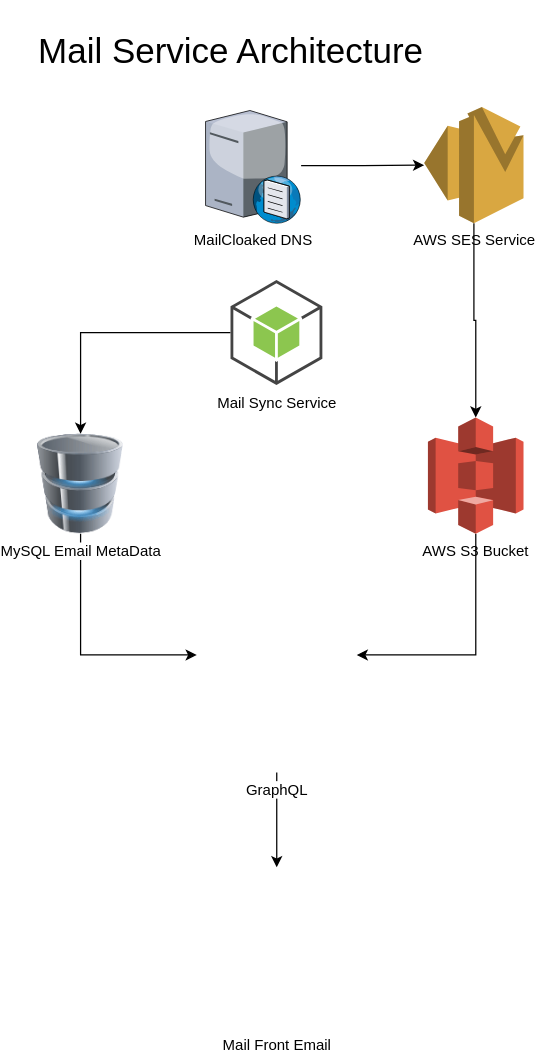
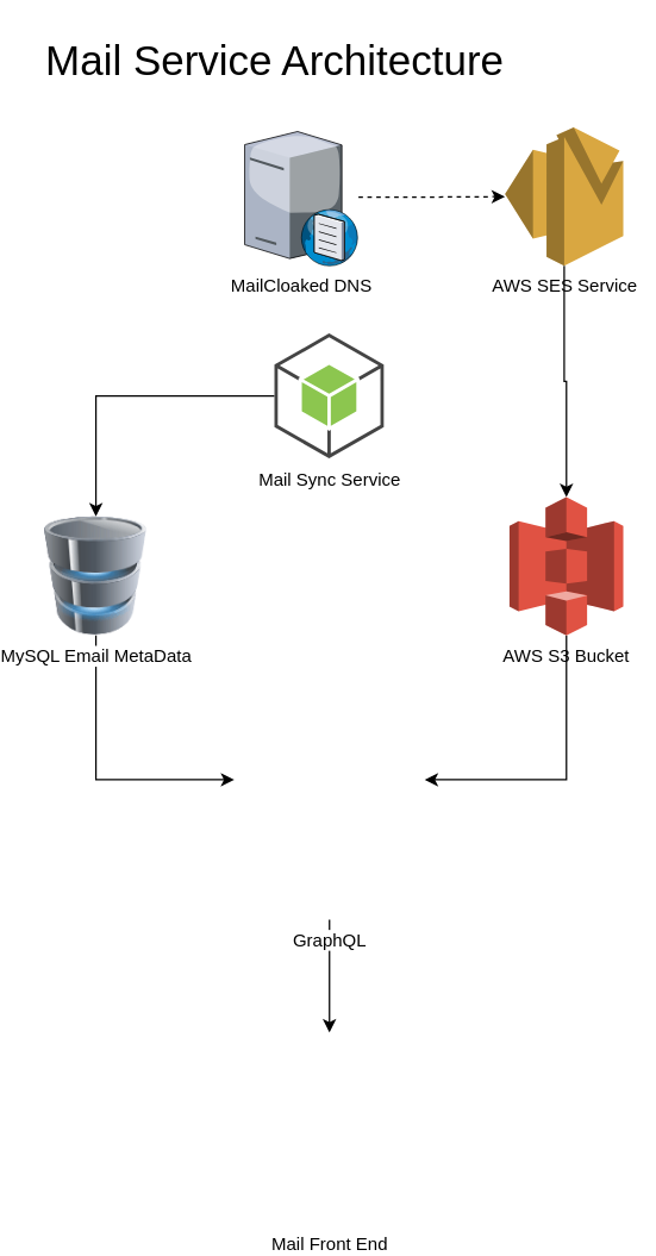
- <mxCell id="2" style="edgeStyle=orthogonalEdgeStyle;rounded=0;orthogonalLoop=1;jettySize=auto;html=1;" edge="1" parent="1" source="3" target="5"><mxGeometry relative="1" as="geometry" /></mxCell>
+ <mxCell id="2" style="edgeStyle=orthogonalEdgeStyle;rounded=0;orthogonalLoop=1;jettySize=auto;html=1;dashed=1;" edge="1" parent="1" source="3" target="5"><mxGeometry relative="1" as="geometry" /></mxCell>
- <mxCell id="14" value="Mail Front Email" style="shape=image;html=1;verticalAlign=top;verticalLabelPosition=bottom;labelBackgroundColor=#ffffff;imageAspect=0;aspect=fixed;image=https://cdn2.iconfinder.com/data/icons/designer-skills/128/react-128.png" vertex="1" parent="1"><mxGeometry x="153" y="693.5" width="128" height="128" as="geometry" /></mxCell>
+ <mxCell id="14" value="Mail Front End" style="shape=image;html=1;verticalAlign=top;verticalLabelPosition=bottom;labelBackgroundColor=#ffffff;imageAspect=0;aspect=fixed;image=https://cdn2.iconfinder.com/data/icons/designer-skills/128/react-128.png" vertex="1" parent="1"><mxGeometry x="153" y="693.5" width="128" height="128" as="geometry" /></mxCell>
